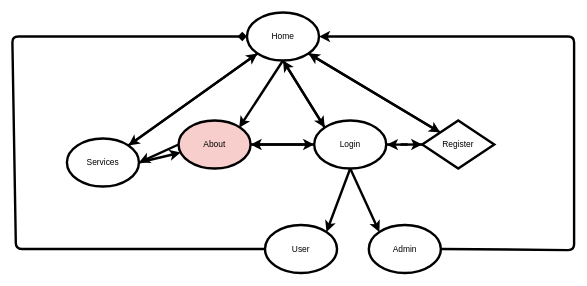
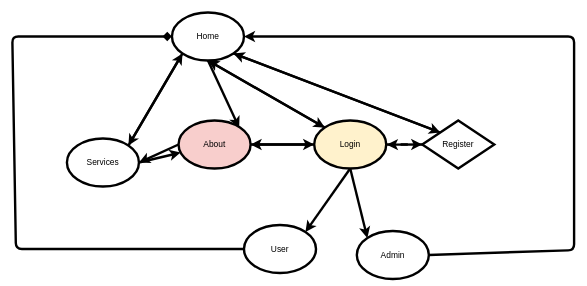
- <mxCell id="6" value="Home" style="ellipse;whiteSpace=wrap;html=1;strokeWidth=4;fontSize=14;" parent="1" vertex="1"><mxGeometry x="411" y="20" width="120" height="80" as="geometry" /></mxCell>
+ <mxCell id="6" value="Home" style="ellipse;whiteSpace=wrap;html=1;strokeWidth=4;fontSize=14;" parent="1" vertex="1"><mxGeometry x="286" y="20" width="120" height="80" as="geometry" /></mxCell>
- <mxCell id="18" value="Login" style="ellipse;whiteSpace=wrap;html=1;strokeWidth=4;fontSize=14;" parent="1" vertex="1"><mxGeometry x="523" y="200" width="120" height="80" as="geometry" /></mxCell>
+ <mxCell id="18" value="Login" style="ellipse;whiteSpace=wrap;html=1;strokeWidth=4;fontSize=14;fillColor=#fff2cc;" parent="1" vertex="1"><mxGeometry x="523" y="200" width="120" height="80" as="geometry" /></mxCell>
- <mxCell id="23" value="User" style="ellipse;whiteSpace=wrap;html=1;strokeWidth=4;fontSize=14;" parent="1" vertex="1"><mxGeometry x="441" y="374" width="120" height="80" as="geometry" /></mxCell>
+ <mxCell id="23" value="User" style="ellipse;whiteSpace=wrap;html=1;strokeWidth=4;fontSize=14;" parent="1" vertex="1"><mxGeometry x="406" y="374" width="120" height="80" as="geometry" /></mxCell>
- <mxCell id="25" value="Admin" style="ellipse;whiteSpace=wrap;html=1;strokeWidth=4;fontSize=14;" parent="1" vertex="1"><mxGeometry x="614" y="374" width="120" height="80" as="geometry" /></mxCell>
+ <mxCell id="25" value="Admin" style="ellipse;whiteSpace=wrap;html=1;strokeWidth=4;fontSize=14;" parent="1" vertex="1"><mxGeometry x="594" y="384" width="120" height="80" as="geometry" /></mxCell>
